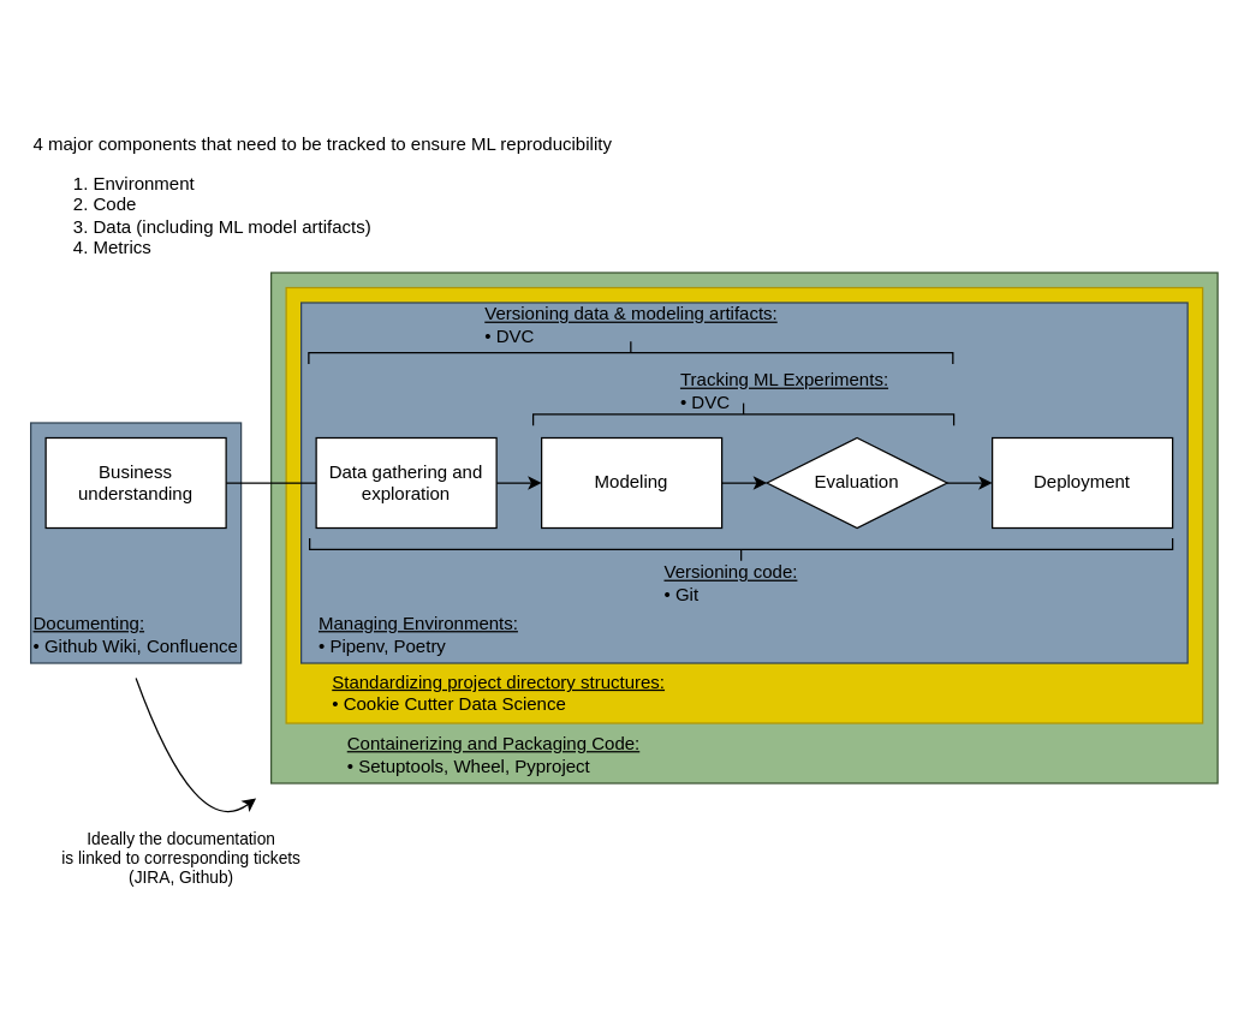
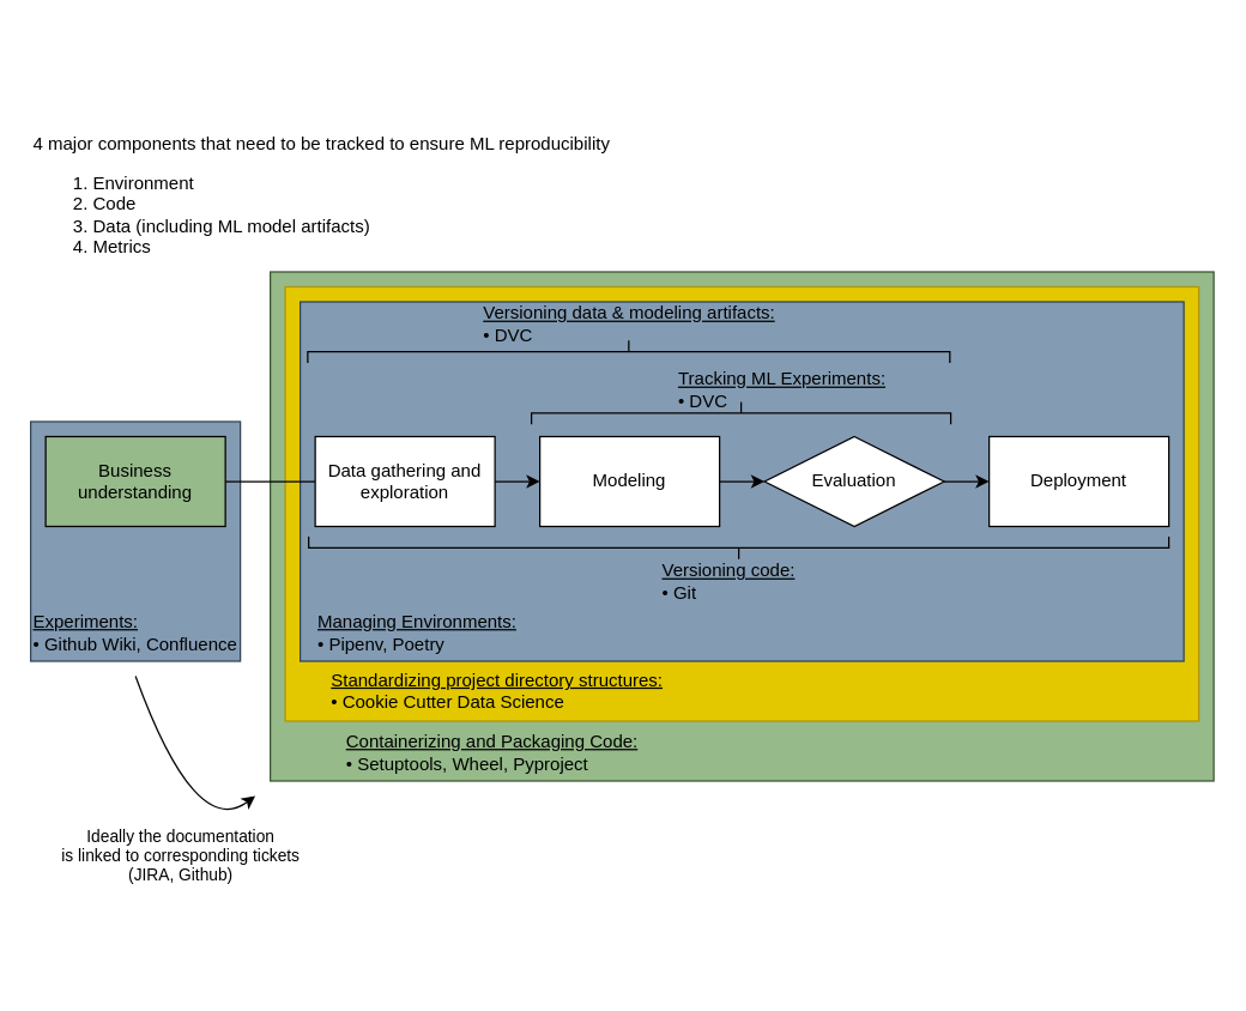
- <mxCell id="7" value="Business understanding" style="rounded=0;whiteSpace=wrap;html=1;" vertex="1" parent="1"><mxGeometry x="30" y="291" width="120" height="60" as="geometry" /></mxCell>
+ <mxCell id="7" value="Business understanding" style="rounded=0;whiteSpace=wrap;html=1;fillColor=#96ba8a;" vertex="1" parent="1"><mxGeometry x="30" y="291" width="120" height="60" as="geometry" /></mxCell>
- <mxCell id="15" value="&lt;span style=&quot;background-color: initial;&quot;&gt;&lt;u&gt;Documenting:&lt;/u&gt;&lt;br&gt;• Github Wiki, Confluence&lt;/span&gt;" style="text;html=1;strokeColor=none;fillColor=none;align=left;verticalAlign=middle;whiteSpace=wrap;rounded=0;glass=0;" vertex="1" parent="1"><mxGeometry x="20" y="397" width="145" height="50" as="geometry" /></mxCell>
+ <mxCell id="15" value="&lt;span style=&quot;background-color: initial;&quot;&gt;&lt;u&gt;Experiments:&lt;/u&gt;&lt;br&gt;• Github Wiki, Confluence&lt;/span&gt;" style="text;html=1;strokeColor=none;fillColor=none;align=left;verticalAlign=middle;whiteSpace=wrap;rounded=0;glass=0;" vertex="1" parent="1"><mxGeometry x="20" y="397" width="145" height="50" as="geometry" /></mxCell>
